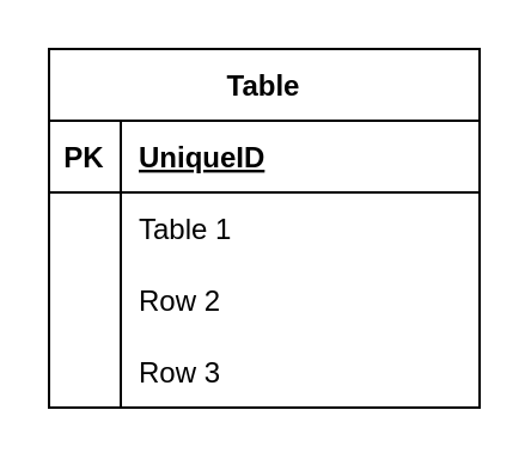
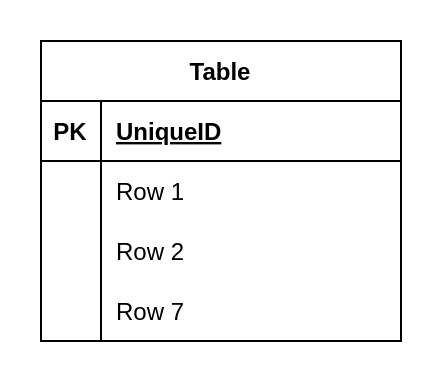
- <mxCell id="8" value="Table 1" style="shape=partialRectangle;connectable=0;fillColor=none;top=0;left=0;bottom=0;right=0;align=left;spacingLeft=6;overflow=hidden;" vertex="1" parent="6"><mxGeometry x="30" width="150" height="30" as="geometry"><mxRectangle width="150" height="30" as="alternateBounds" /></mxGeometry></mxCell>
+ <mxCell id="8" value="Row 1" style="shape=partialRectangle;connectable=0;fillColor=none;top=0;left=0;bottom=0;right=0;align=left;spacingLeft=6;overflow=hidden;" vertex="1" parent="6"><mxGeometry x="30" width="150" height="30" as="geometry"><mxRectangle width="150" height="30" as="alternateBounds" /></mxGeometry></mxCell>
- <mxCell id="14" value="Row 3" style="shape=partialRectangle;connectable=0;fillColor=none;top=0;left=0;bottom=0;right=0;align=left;spacingLeft=6;overflow=hidden;" vertex="1" parent="12"><mxGeometry x="30" width="150" height="30" as="geometry"><mxRectangle width="150" height="30" as="alternateBounds" /></mxGeometry></mxCell>
+ <mxCell id="14" value="Row 7" style="shape=partialRectangle;connectable=0;fillColor=none;top=0;left=0;bottom=0;right=0;align=left;spacingLeft=6;overflow=hidden;" vertex="1" parent="12"><mxGeometry x="30" width="150" height="30" as="geometry"><mxRectangle width="150" height="30" as="alternateBounds" /></mxGeometry></mxCell>
